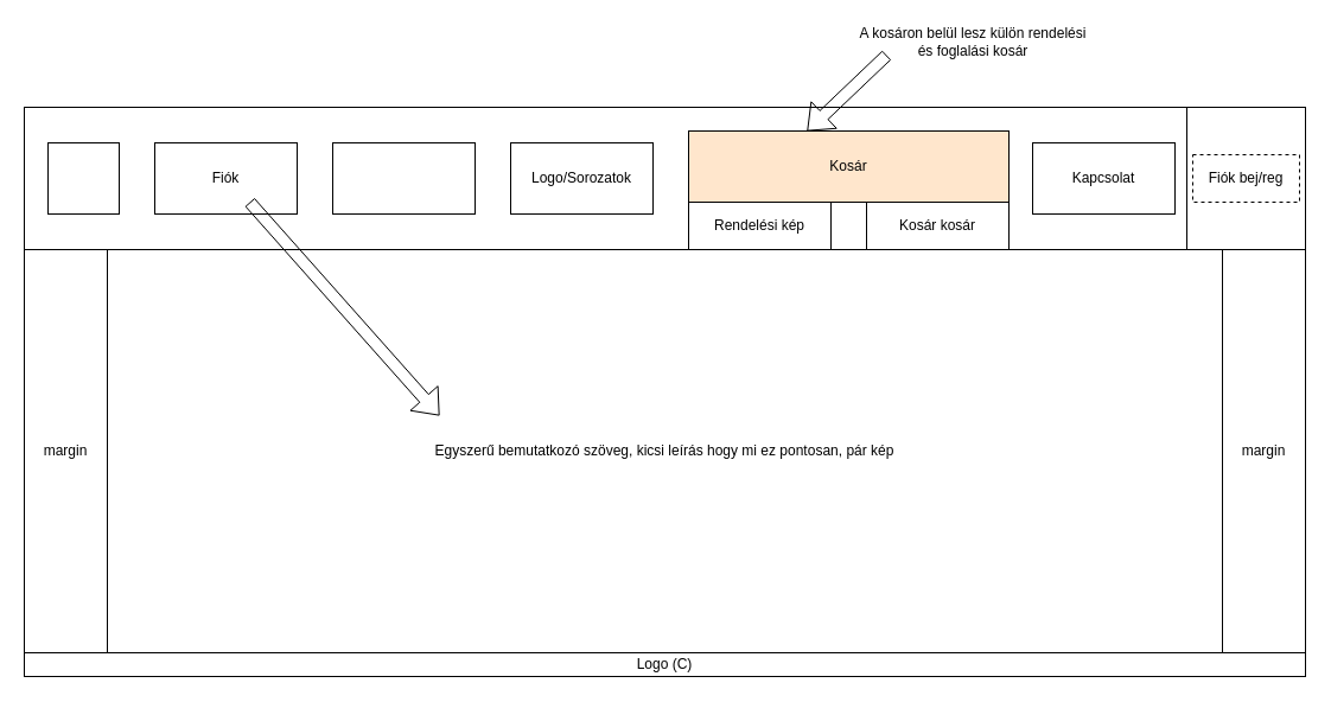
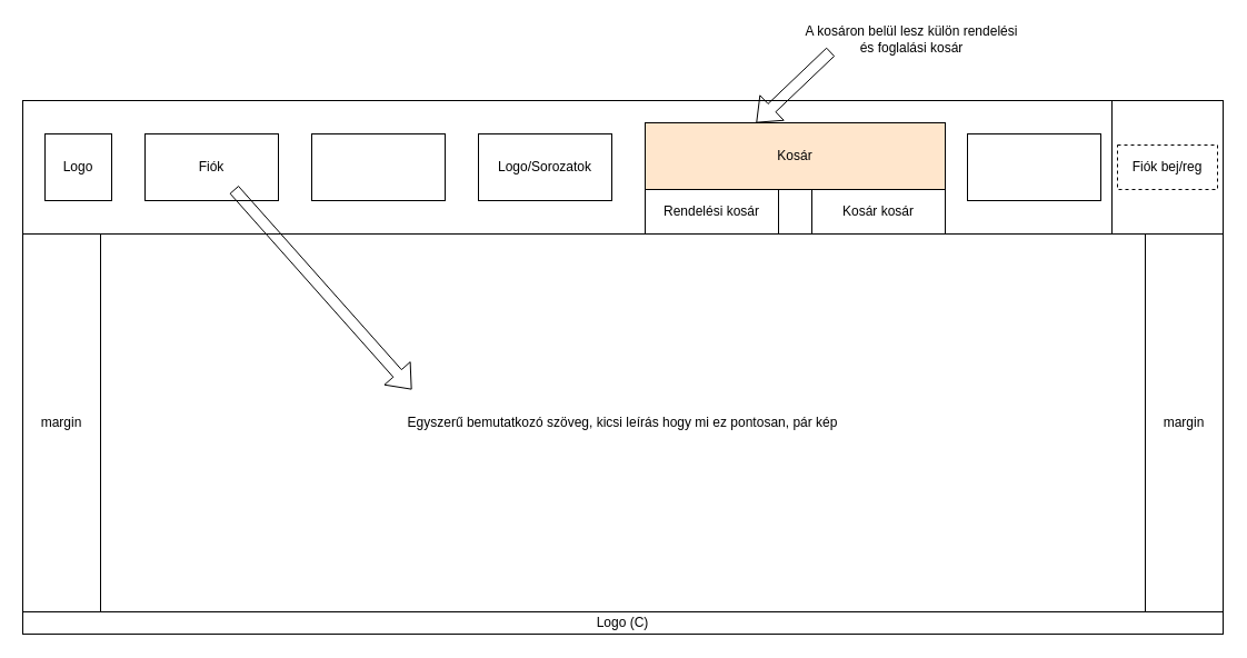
+ <mxCell id="15" value="&lt;div&gt;Logo&lt;/div&gt;" style="text;html=1;align=center;verticalAlign=middle;whiteSpace=wrap;rounded=0;" vertex="1" parent="1"><mxGeometry x="40" y="120" width="60" height="60" as="geometry" /></mxCell>
- <mxCell id="23" value="Kapcsolat" style="text;html=1;align=center;verticalAlign=middle;whiteSpace=wrap;rounded=0;" vertex="1" parent="1"><mxGeometry x="870" y="120" width="120" height="60" as="geometry" /></mxCell>
- <mxCell id="17" value="Rendelési kép" style="text;html=1;align=center;verticalAlign=middle;whiteSpace=wrap;rounded=0;" vertex="1" parent="1"><mxGeometry x="580" y="160" width="120" height="60" as="geometry" /></mxCell>
+ <mxCell id="17" value="Rendelési kosár" style="text;html=1;align=center;verticalAlign=middle;whiteSpace=wrap;rounded=0;" vertex="1" parent="1"><mxGeometry x="580" y="160" width="120" height="60" as="geometry" /></mxCell>
